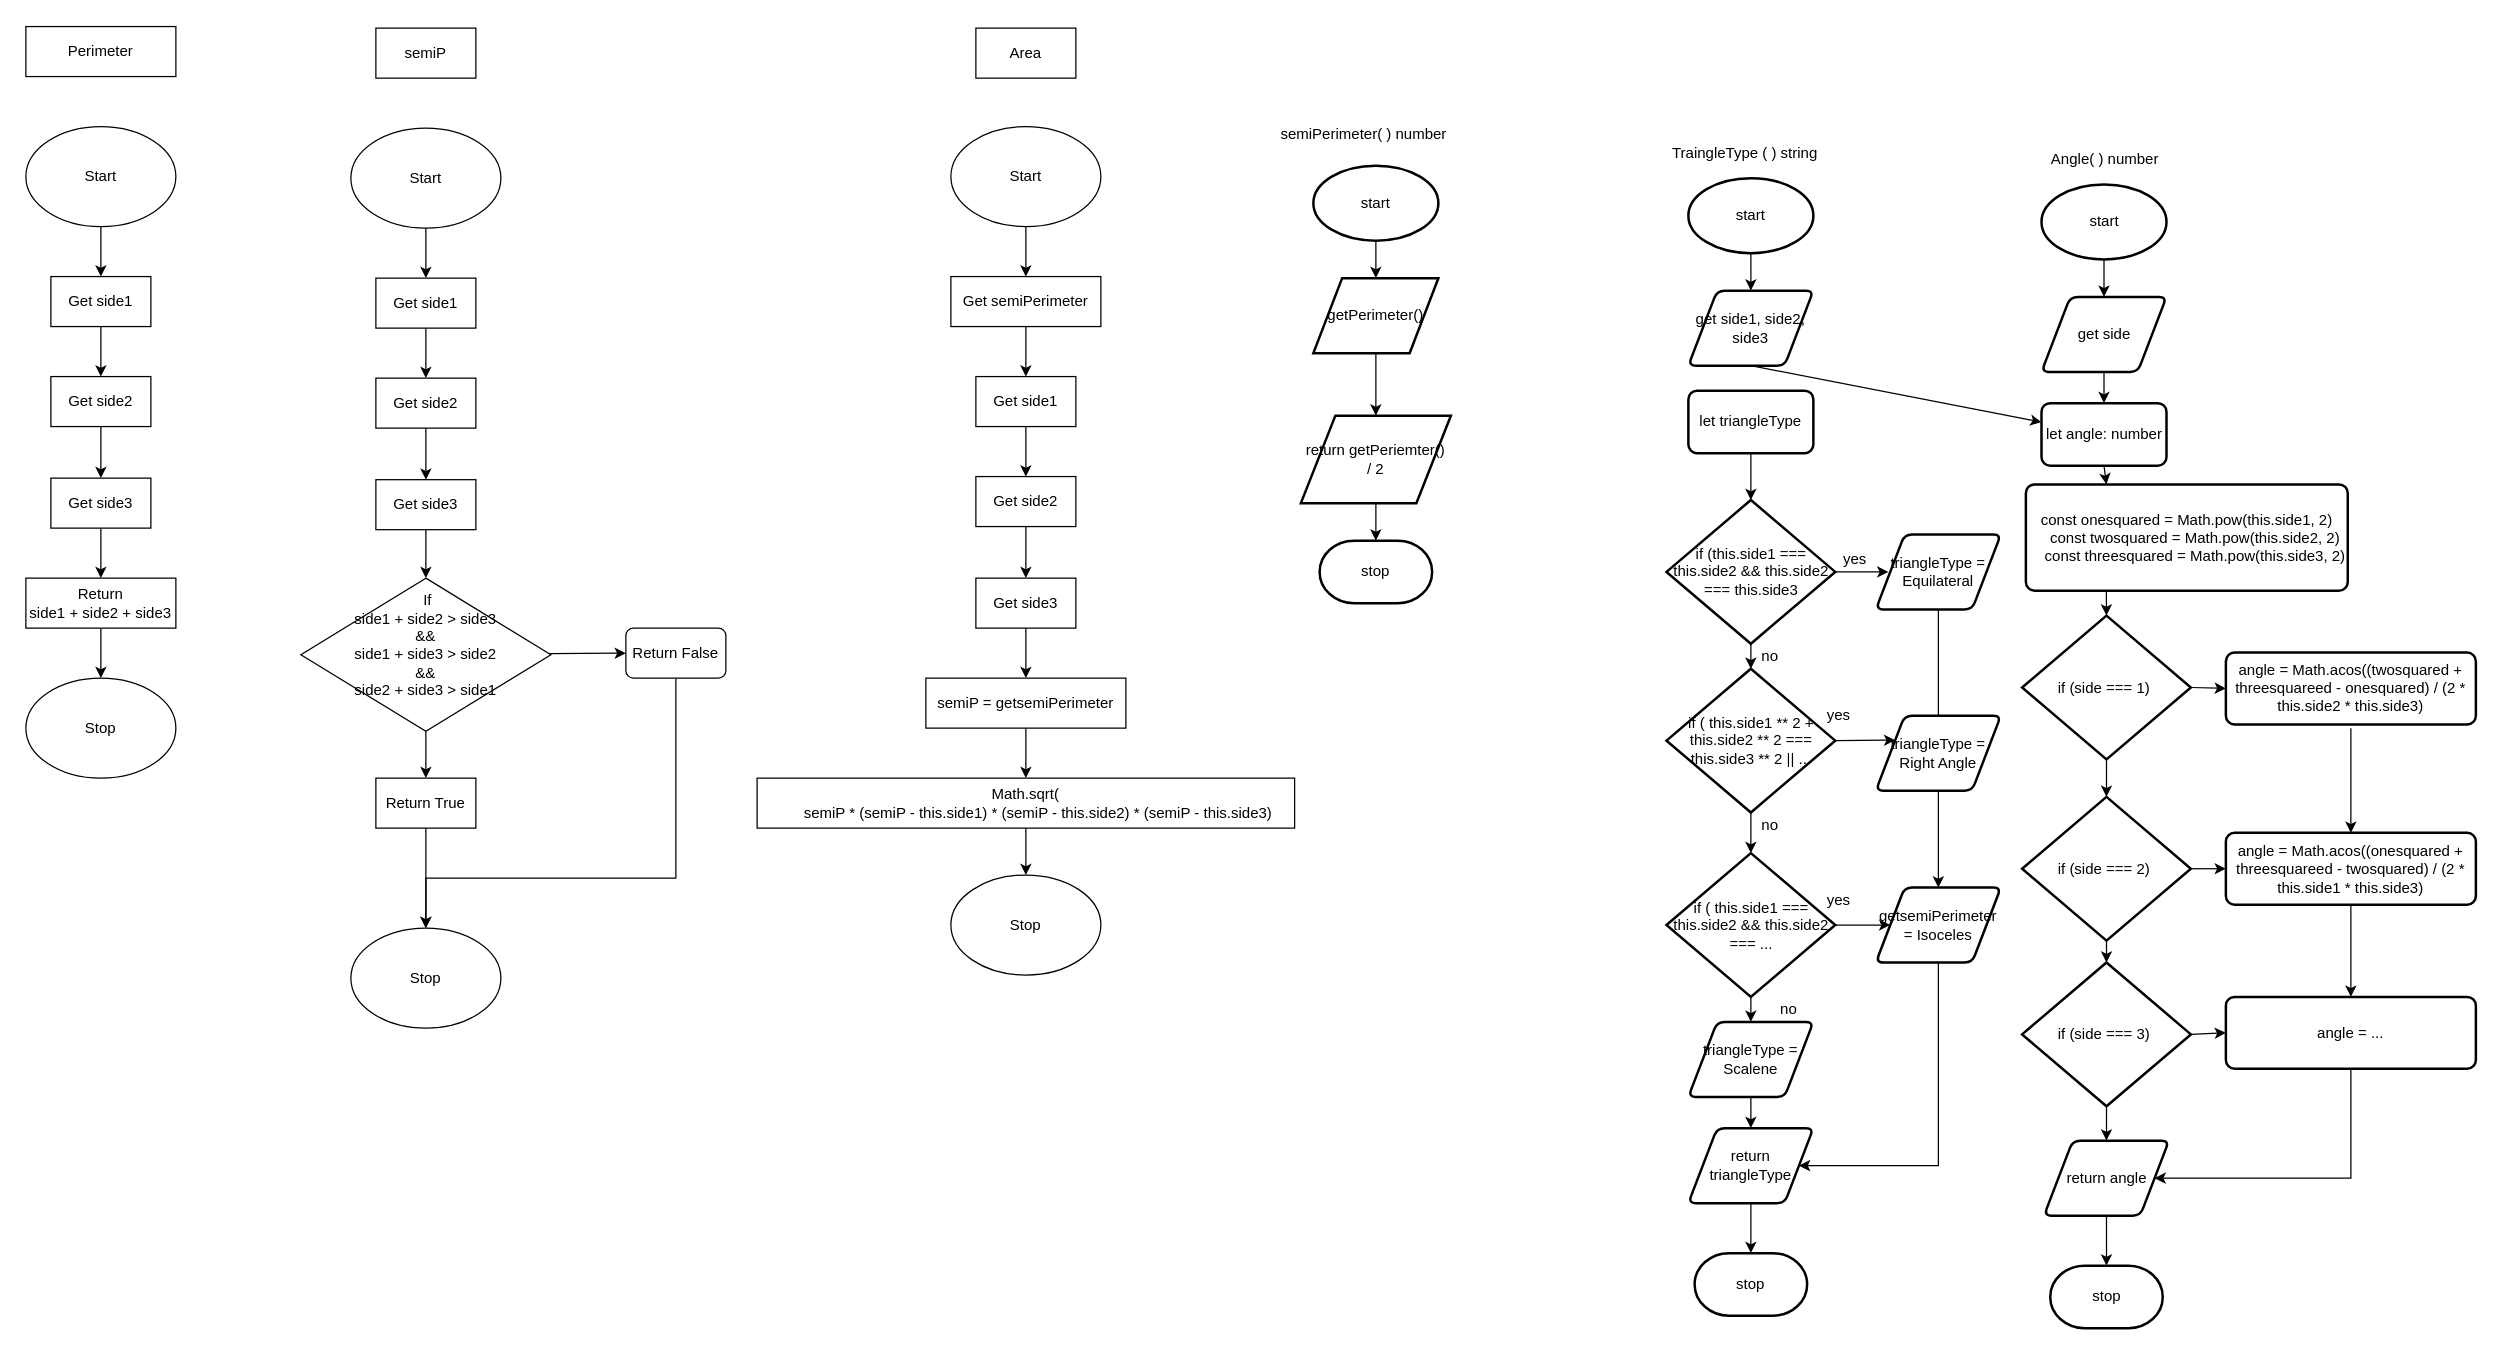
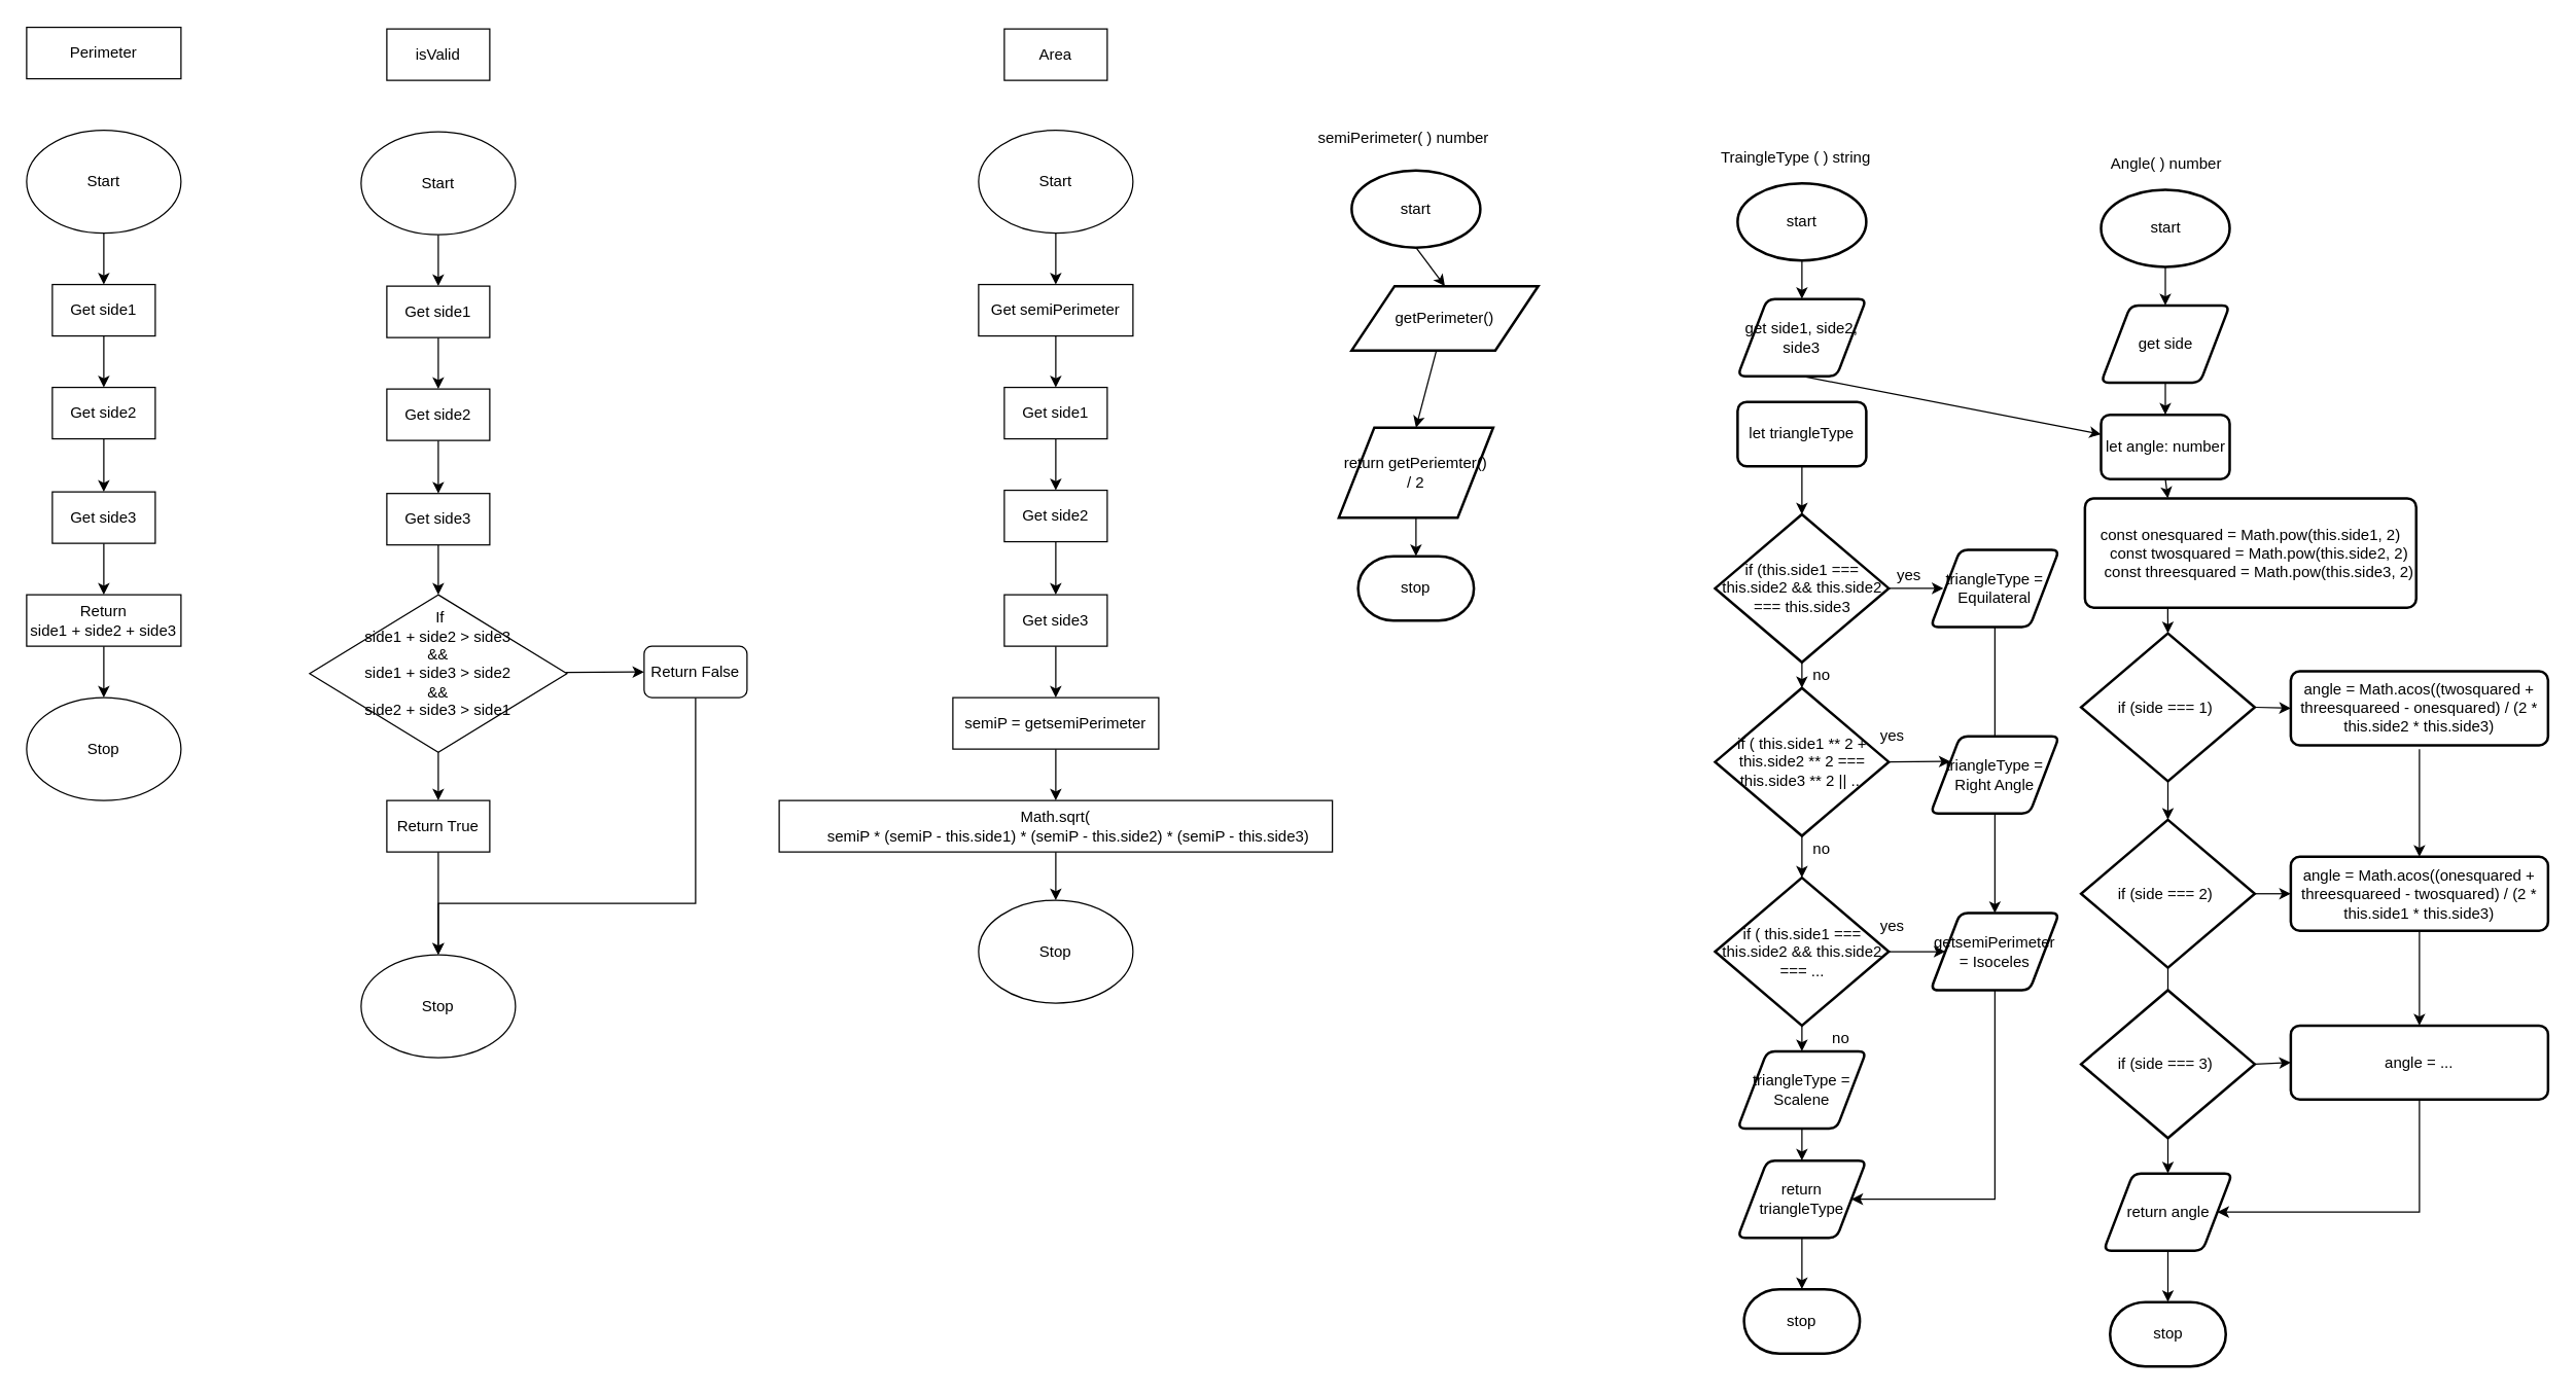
- <mxCell id="79" value="semiP" style="rounded=0;whiteSpace=wrap;html=1;" vertex="1" parent="1"><mxGeometry x="300" width="80" height="40" as="geometry" y="22" /></mxCell>
+ <mxCell id="79" value="isValid" style="rounded=0;whiteSpace=wrap;html=1;" vertex="1" parent="1"><mxGeometry x="300" width="80" height="40" as="geometry" y="22" /></mxCell>
- <mxCell id="6" value="getPerimeter()" style="shape=parallelogram;html=1;strokeWidth=2;perimeter=parallelogramPerimeter;whiteSpace=wrap;rounded=0;arcSize=12;size=0.23;" parent="1" vertex="1"><mxGeometry x="1050" y="222" width="100" height="60" as="geometry" /></mxCell>
+ <mxCell id="6" value="getPerimeter()" style="shape=parallelogram;html=1;strokeWidth=2;perimeter=parallelogramPerimeter;whiteSpace=wrap;rounded=0;arcSize=12;size=0.23;" parent="1" vertex="1"><mxGeometry x="1050" y="222" width="145" height="50" as="geometry" /></mxCell>
- <mxCell id="57" style="edgeStyle=none;rounded=0;html=1;exitX=0.5;exitY=1;exitDx=0;exitDy=0;exitPerimeter=0;entryX=0.5;entryY=0;entryDx=0;entryDy=0;entryPerimeter=0;" parent="1" source="58" target="65" edge="1"><mxGeometry relative="1" as="geometry" /></mxCell>
+ <mxCell id="57" style="edgeStyle=none;rounded=0;html=1;exitX=0.5;exitY=1;exitDx=0;exitDy=0;exitPerimeter=0;entryX=0.5;entryY=0;entryDx=0;entryDy=0;entryPerimeter=0;endArrow=none;" parent="1" source="58" target="65" edge="1"><mxGeometry relative="1" as="geometry" /></mxCell>
